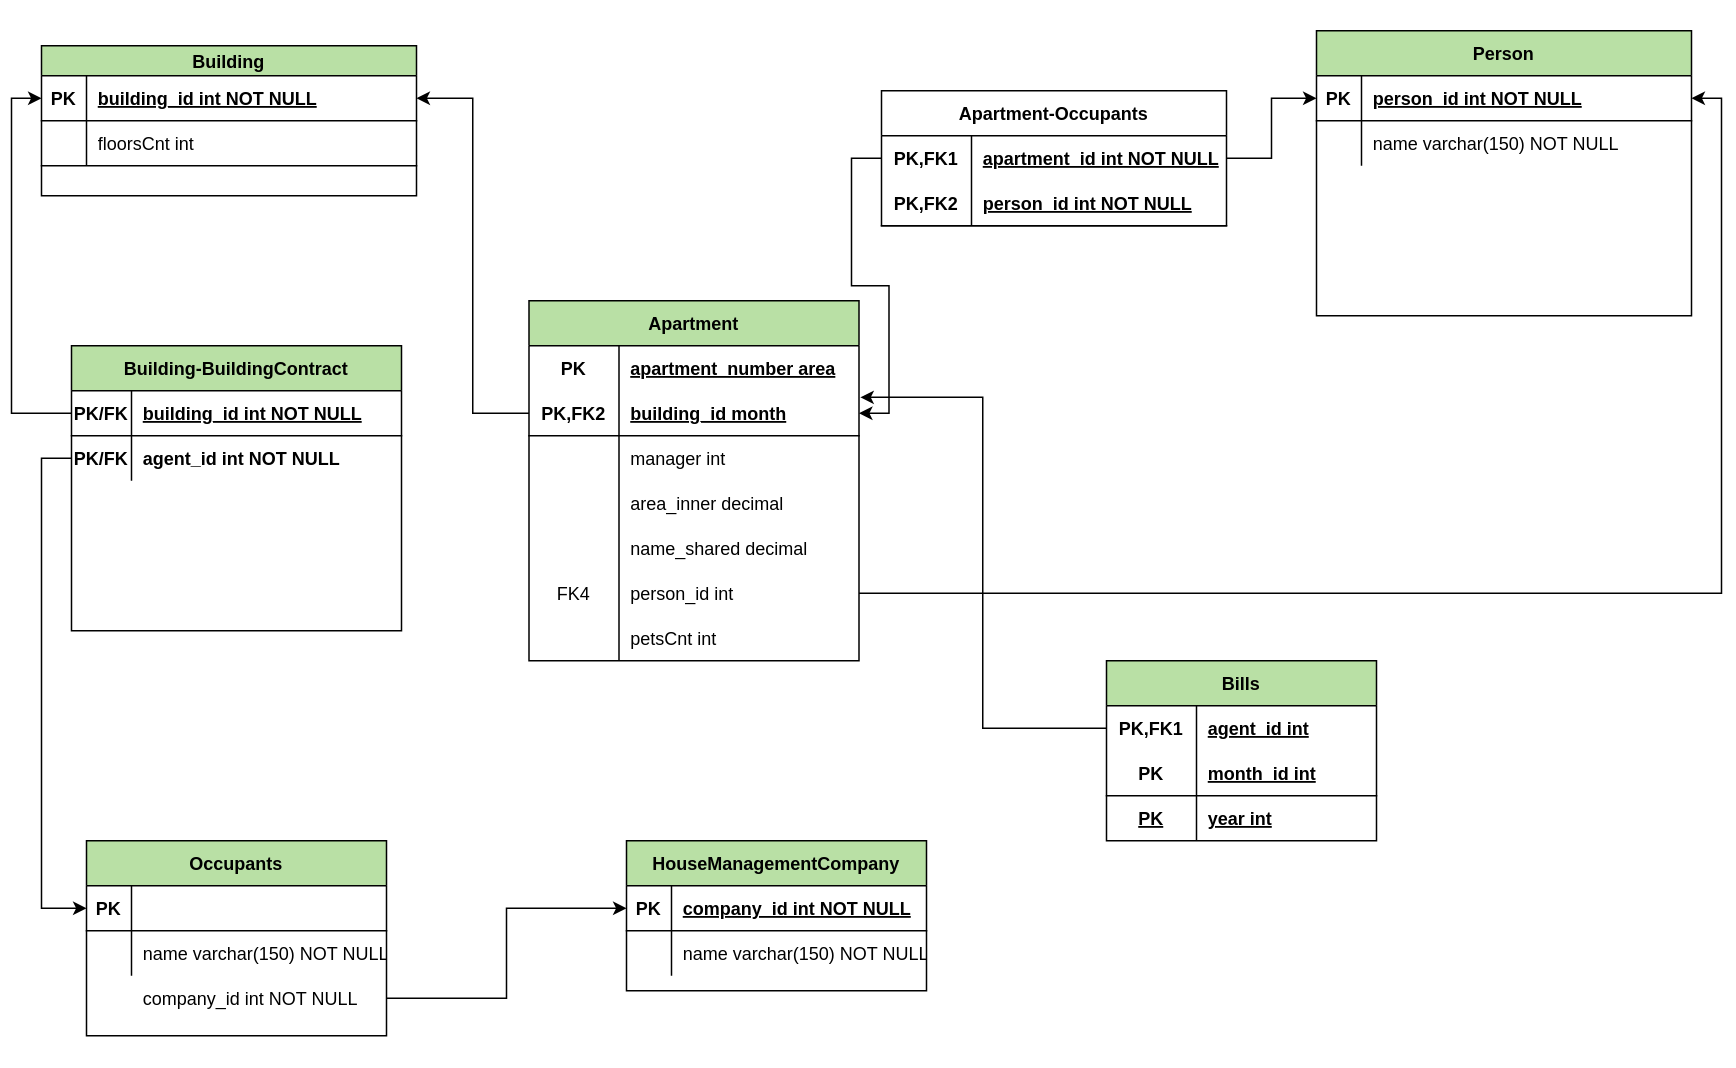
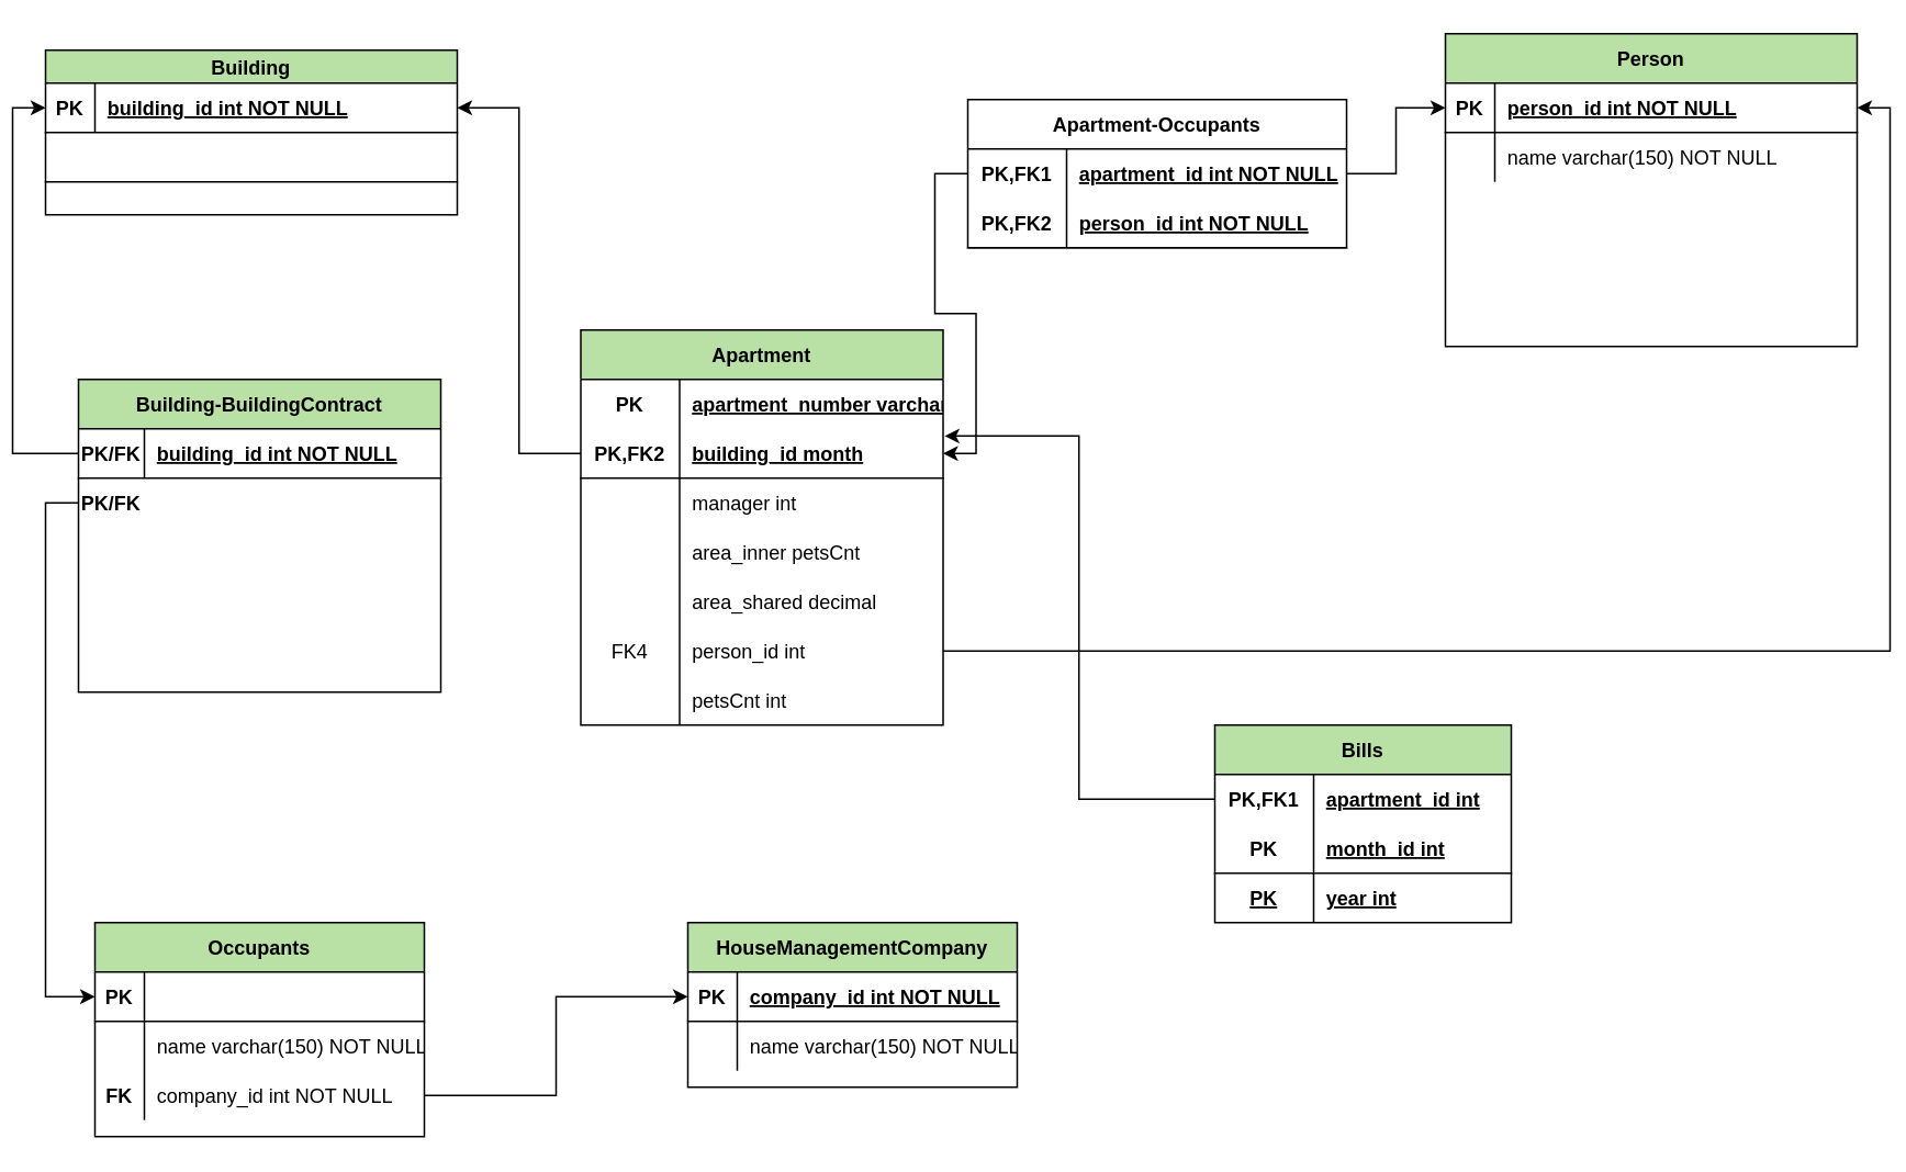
- <mxCell id="21" value="floorsCnt int" style="shape=partialRectangle;overflow=hidden;connectable=0;fillColor=none;top=0;left=0;bottom=0;right=0;align=left;spacingLeft=6;fontStyle=0;" parent="19" vertex="1"><mxGeometry x="30" width="220" height="30" as="geometry"><mxRectangle width="220" height="30" as="alternateBounds" /></mxGeometry></mxCell>
- <mxCell id="65" value="apartment_number area" style="shape=partialRectangle;connectable=0;fillColor=none;top=0;left=0;bottom=0;right=0;align=left;spacingLeft=6;fontStyle=5;overflow=hidden;" vertex="1" parent="63"><mxGeometry x="60" width="160" height="30" as="geometry"><mxRectangle width="160" height="30" as="alternateBounds" /></mxGeometry></mxCell>
+ <mxCell id="65" value="apartment_number varchar" style="shape=partialRectangle;connectable=0;fillColor=none;top=0;left=0;bottom=0;right=0;align=left;spacingLeft=6;fontStyle=5;overflow=hidden;" vertex="1" parent="63"><mxGeometry x="60" width="160" height="30" as="geometry"><mxRectangle width="160" height="30" as="alternateBounds" /></mxGeometry></mxCell>
- <mxCell id="44" value="agent_id int NOT NULL" style="shape=partialRectangle;overflow=hidden;connectable=0;fillColor=none;top=0;left=0;bottom=0;right=0;align=left;spacingLeft=6;fontStyle=1" parent="42" vertex="1"><mxGeometry x="40" width="180" height="30" as="geometry"><mxRectangle width="180" height="30" as="alternateBounds" /></mxGeometry></mxCell>
- <mxCell id="74" value="area_inner decimal" style="shape=partialRectangle;connectable=0;fillColor=none;top=0;left=0;bottom=0;right=0;align=left;spacingLeft=6;overflow=hidden;" vertex="1" parent="72"><mxGeometry x="60" width="160" height="30" as="geometry"><mxRectangle width="160" height="30" as="alternateBounds" /></mxGeometry></mxCell>
+ <mxCell id="74" value="area_inner petsCnt" style="shape=partialRectangle;connectable=0;fillColor=none;top=0;left=0;bottom=0;right=0;align=left;spacingLeft=6;overflow=hidden;" vertex="1" parent="72"><mxGeometry x="60" width="160" height="30" as="geometry"><mxRectangle width="160" height="30" as="alternateBounds" /></mxGeometry></mxCell>
- <mxCell id="77" value="name_shared decimal" style="shape=partialRectangle;connectable=0;fillColor=none;top=0;left=0;bottom=0;right=0;align=left;spacingLeft=6;overflow=hidden;" vertex="1" parent="75"><mxGeometry x="60" width="160" height="30" as="geometry"><mxRectangle width="160" height="30" as="alternateBounds" /></mxGeometry></mxCell>
+ <mxCell id="77" value="area_shared decimal" style="shape=partialRectangle;connectable=0;fillColor=none;top=0;left=0;bottom=0;right=0;align=left;spacingLeft=6;overflow=hidden;" vertex="1" parent="75"><mxGeometry x="60" width="160" height="30" as="geometry"><mxRectangle width="160" height="30" as="alternateBounds" /></mxGeometry></mxCell>
- <mxCell id="90" value="agent_id int" style="shape=partialRectangle;connectable=0;fillColor=none;top=0;left=0;bottom=0;right=0;align=left;spacingLeft=6;fontStyle=5;overflow=hidden;" vertex="1" parent="88"><mxGeometry x="60" width="120" height="30" as="geometry"><mxRectangle width="120" height="30" as="alternateBounds" /></mxGeometry></mxCell>
+ <mxCell id="90" value="apartment_id int" style="shape=partialRectangle;connectable=0;fillColor=none;top=0;left=0;bottom=0;right=0;align=left;spacingLeft=6;fontStyle=5;overflow=hidden;" vertex="1" parent="88"><mxGeometry x="60" width="120" height="30" as="geometry"><mxRectangle width="120" height="30" as="alternateBounds" /></mxGeometry></mxCell>
+ <mxCell id="29" value="FK" style="shape=partialRectangle;overflow=hidden;connectable=0;fillColor=none;top=0;left=0;bottom=0;right=0;fontStyle=1" parent="28" vertex="1"><mxGeometry width="30" height="30" as="geometry"><mxRectangle width="30" height="30" as="alternateBounds" /></mxGeometry></mxCell>
